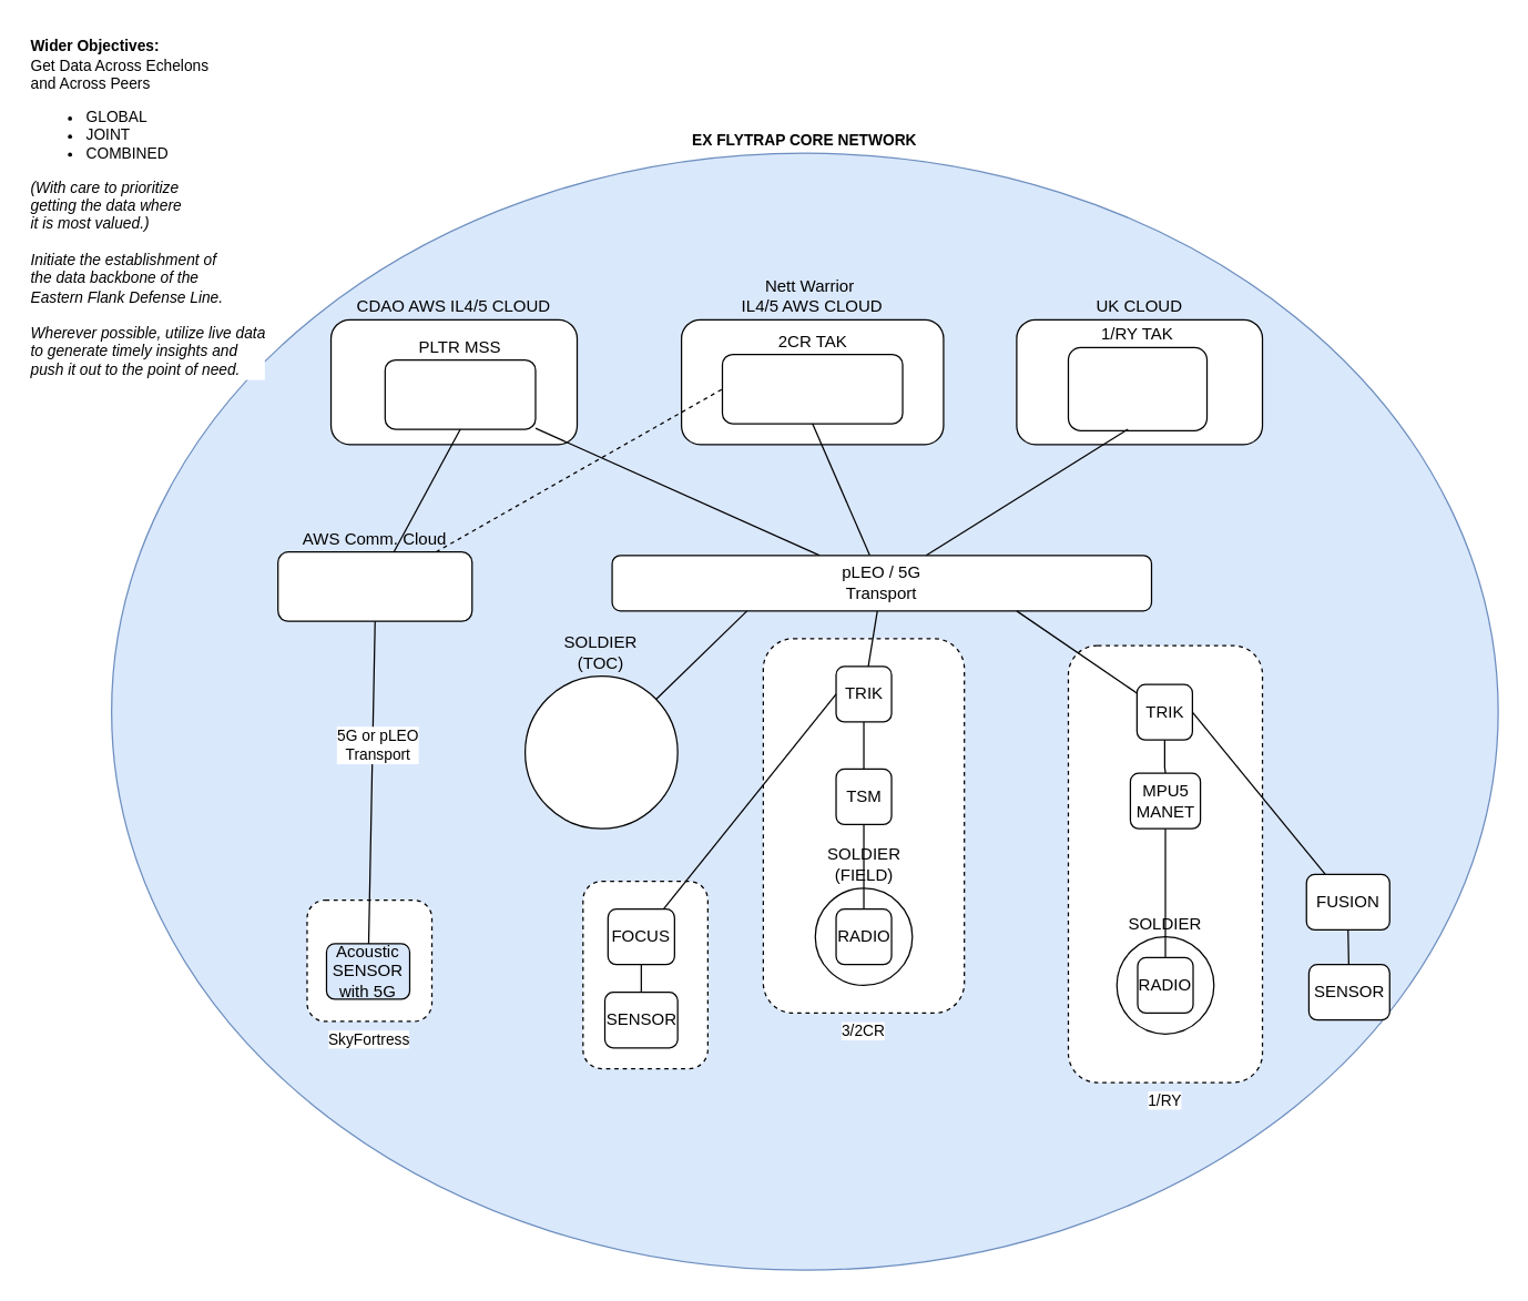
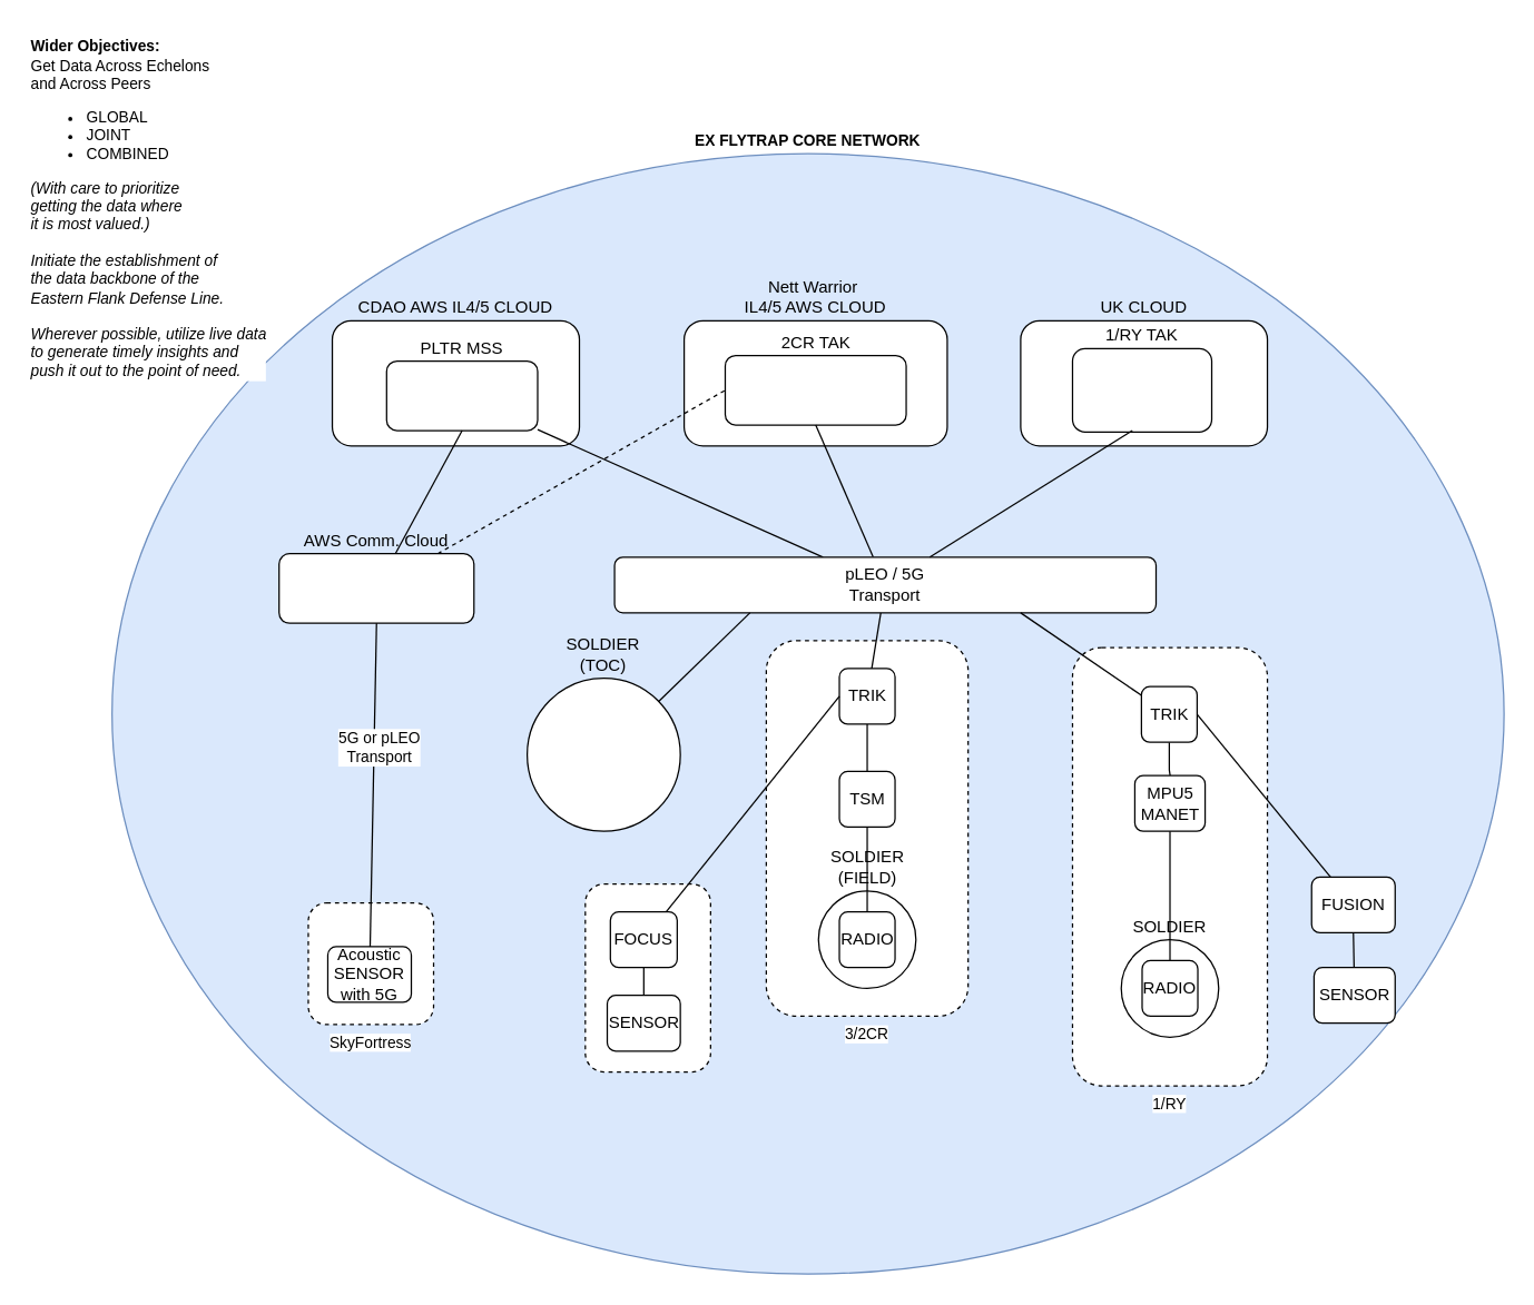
- <mxCell id="44" value="Acoustic SENSOR&lt;div&gt;with 5G&lt;/div&gt;" style="rounded=1;whiteSpace=wrap;html=1;fillColor=#dae8fc;" parent="1" vertex="1"><mxGeometry x="235" y="680" width="60" height="40" as="geometry" /></mxCell>
+ <mxCell id="44" value="Acoustic SENSOR&lt;div&gt;with 5G&lt;/div&gt;" style="rounded=1;whiteSpace=wrap;html=1;" parent="1" vertex="1"><mxGeometry x="235" y="680" width="60" height="40" as="geometry" /></mxCell>
